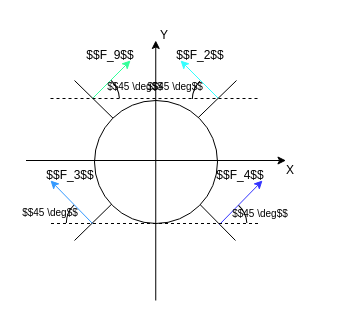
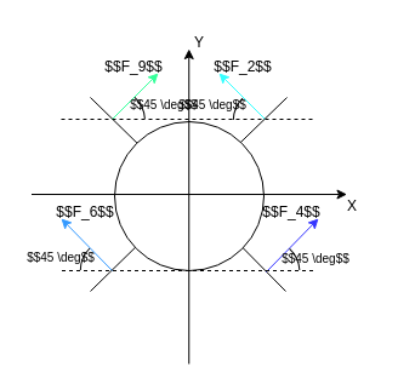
- <mxCell id="15" value="&lt;div&gt;$$F_3$$&lt;/div&gt;" style="text;html=1;align=center;verticalAlign=middle;whiteSpace=wrap;rounded=0;" vertex="1" parent="1"><mxGeometry x="40" y="160" width="60" height="30" as="geometry" /></mxCell>
+ <mxCell id="15" value="&lt;div&gt;$$F_6$$&lt;/div&gt;" style="text;html=1;align=center;verticalAlign=middle;whiteSpace=wrap;rounded=0;" vertex="1" parent="1"><mxGeometry x="40" y="160" width="60" height="30" as="geometry" /></mxCell>
